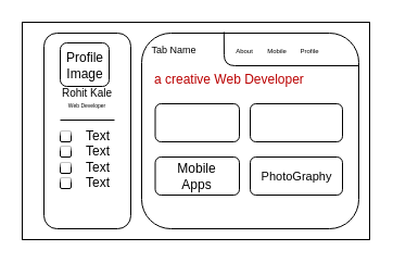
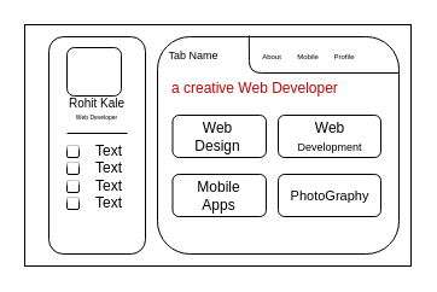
- <mxCell id="6" value="Profile&lt;br&gt;Image" style="text;html=1;align=center;verticalAlign=middle;whiteSpace=wrap;rounded=0;" vertex="1" parent="1"><mxGeometry x="57.5" y="50" width="40" height="20" as="geometry" /></mxCell>
+ <mxCell id="28" value="Web Design" style="text;html=1;align=center;verticalAlign=middle;whiteSpace=wrap;rounded=0;" vertex="1" parent="1"><mxGeometry x="150" y="97.5" width="60" height="30" as="geometry" /></mxCell>
+ <mxCell id="29" value="Web &lt;font style=&quot;font-size: 9px;&quot;&gt;Development&lt;/font&gt;" style="text;html=1;align=center;verticalAlign=middle;whiteSpace=wrap;rounded=0;" vertex="1" parent="1"><mxGeometry x="242.5" y="97.5" width="60" height="30" as="geometry" /></mxCell>
